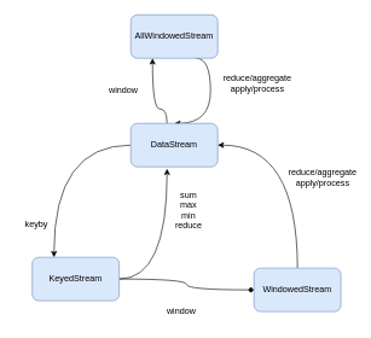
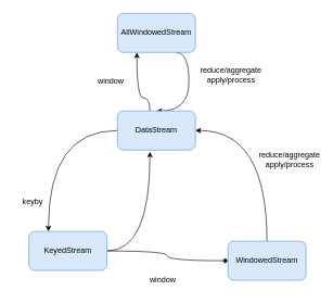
- <mxCell id="15" value="sum&lt;br&gt;max&lt;br&gt;min&lt;br&gt;reduce" style="text;html=1;strokeColor=none;fillColor=none;align=center;verticalAlign=middle;whiteSpace=wrap;rounded=0;" vertex="1" parent="1"><mxGeometry x="230" y="260" width="60" height="60" as="geometry" /></mxCell>
